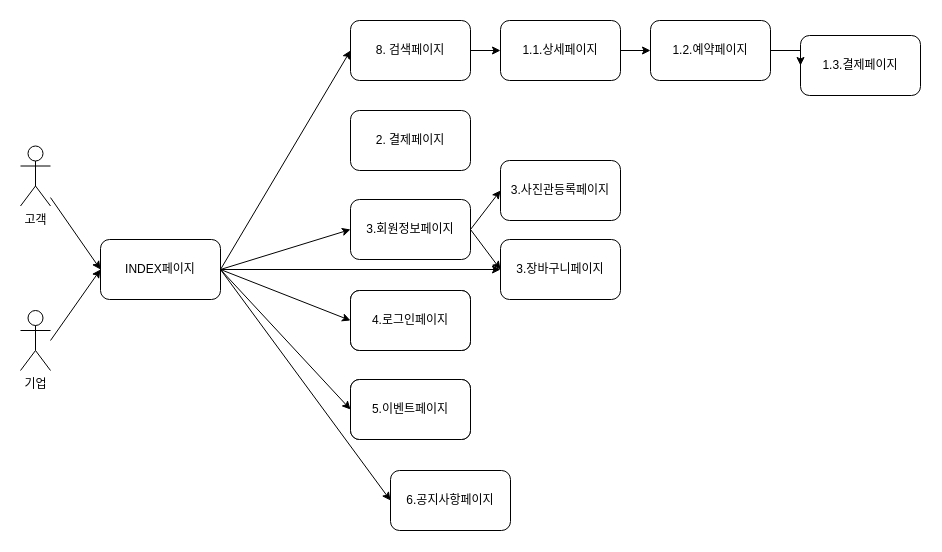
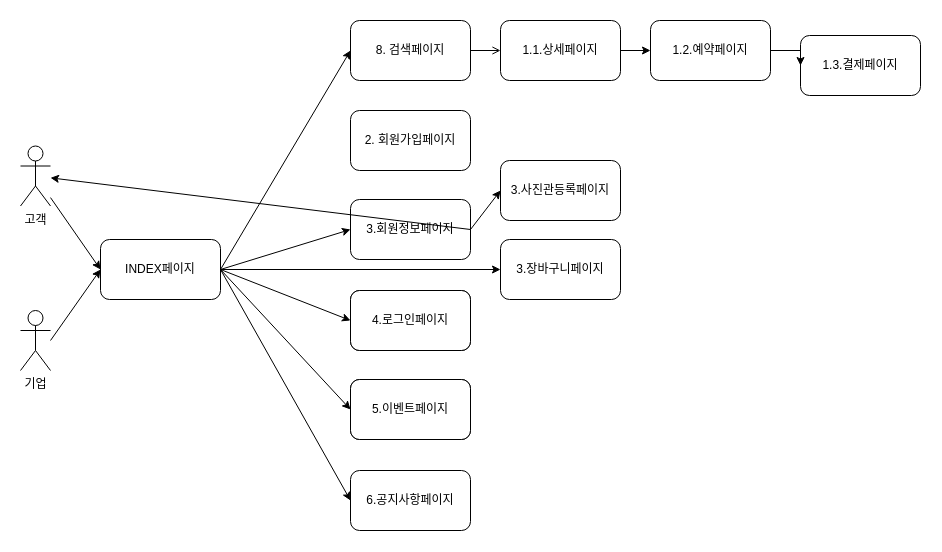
- <mxCell id="3" style="edgeStyle=orthogonalEdgeStyle;rounded=0;orthogonalLoop=1;jettySize=auto;html=1;exitX=1;exitY=0.5;exitDx=0;exitDy=0;entryX=0;entryY=0.5;entryDx=0;entryDy=0;" edge="1" parent="1" source="4" target="12"><mxGeometry relative="1" as="geometry" /></mxCell>
+ <mxCell id="3" style="edgeStyle=orthogonalEdgeStyle;rounded=0;orthogonalLoop=1;jettySize=auto;html=1;exitX=1;exitY=0.5;exitDx=0;exitDy=0;entryX=0;entryY=0.5;entryDx=0;entryDy=0;endArrow=open;" edge="1" parent="1" source="4" target="12"><mxGeometry relative="1" as="geometry" /></mxCell>
- <mxCell id="9" value="2. 결제페이지" style="rounded=1;whiteSpace=wrap;html=1;" vertex="1" parent="1"><mxGeometry x="350" y="110" width="120" height="60" as="geometry" /></mxCell>
+ <mxCell id="9" value="2. 회원가입페이지" style="rounded=1;whiteSpace=wrap;html=1;" vertex="1" parent="1"><mxGeometry x="350" y="110" width="120" height="60" as="geometry" /></mxCell>
- <mxCell id="28" value="" style="endArrow=classic;html=1;entryX=0;entryY=0.5;entryDx=0;entryDy=0;exitX=1;exitY=0.5;exitDx=0;exitDy=0;" edge="1" parent="1" source="7" target="26"><mxGeometry width="50" height="50" relative="1" as="geometry"><mxPoint x="480" y="240" as="sourcePoint" /><mxPoint x="510" y="210" as="targetPoint" /></mxGeometry></mxCell>
+ <mxCell id="28" value="" style="endArrow=classic;html=1;exitX=1;exitY=0.5;exitDx=0;exitDy=0;" edge="1" parent="1" source="7" target="15"><mxGeometry width="50" height="50" relative="1" as="geometry"><mxPoint x="480" y="240" as="sourcePoint" /><mxPoint x="510" y="210" as="targetPoint" /></mxGeometry></mxCell>
- <mxCell id="5" value="6.공지사항페이지" style="rounded=1;whiteSpace=wrap;html=1;" vertex="1" parent="1"><mxGeometry x="390" y="470" width="120" height="60" as="geometry" /></mxCell>
+ <mxCell id="5" value="6.공지사항페이지" style="rounded=1;whiteSpace=wrap;html=1;" vertex="1" parent="1"><mxGeometry x="350" y="470" width="120" height="60" as="geometry" /></mxCell>
